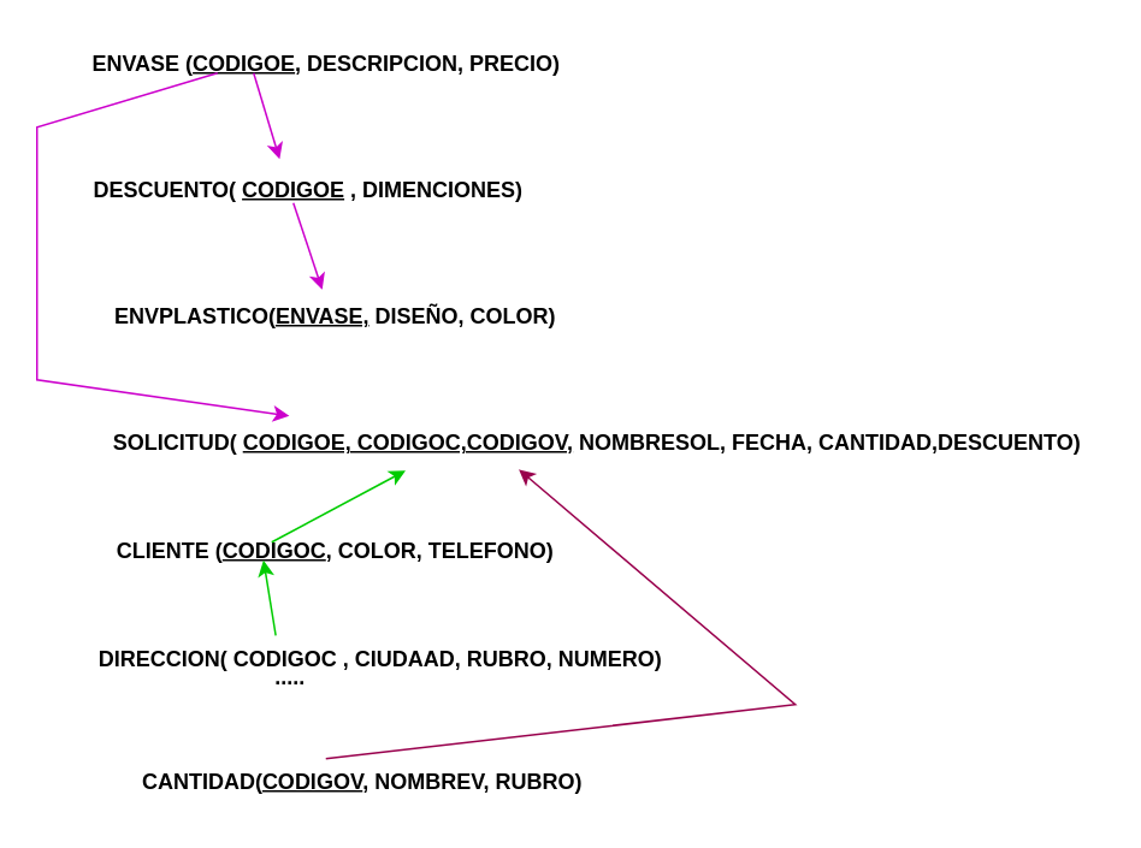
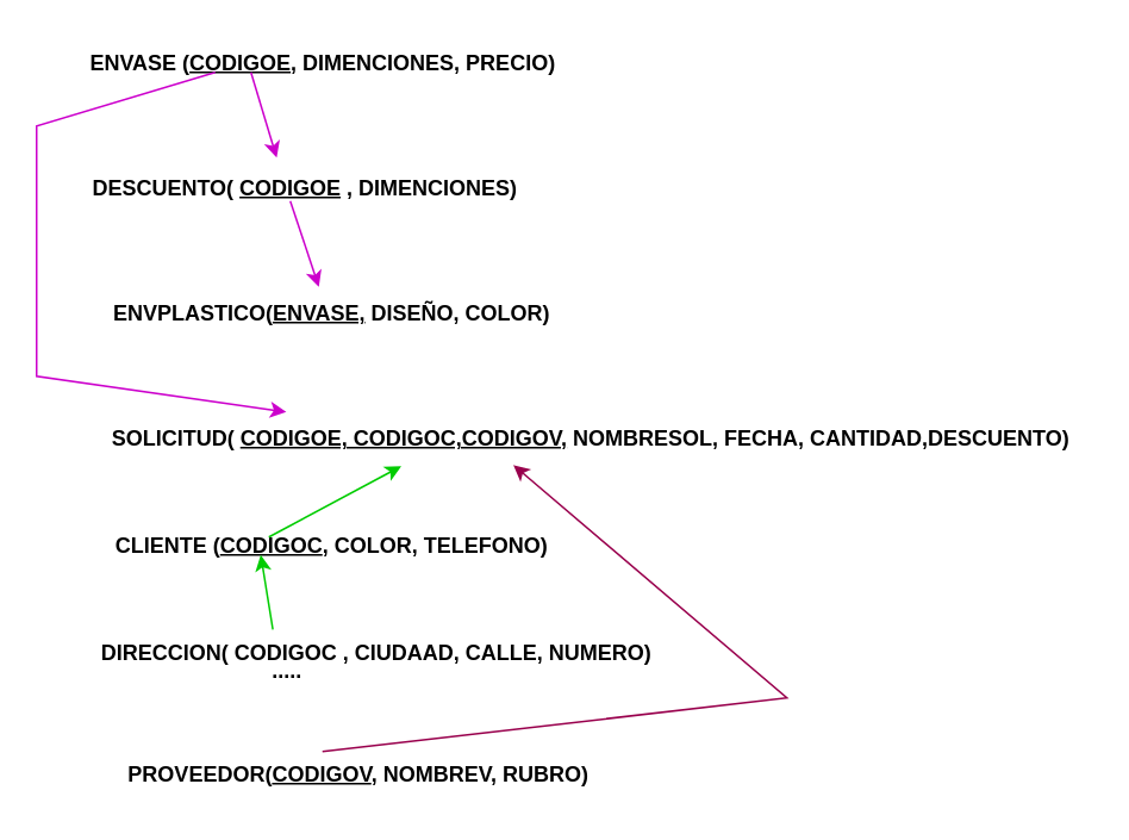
- <mxCell id="2" value="&lt;font style=&quot;vertical-align: inherit;&quot;&gt;&lt;font style=&quot;vertical-align: inherit;&quot;&gt;&lt;font style=&quot;vertical-align: inherit;&quot;&gt;&lt;font style=&quot;vertical-align: inherit;&quot;&gt;&lt;font style=&quot;vertical-align: inherit;&quot;&gt;&lt;font style=&quot;vertical-align: inherit;&quot;&gt;&lt;font style=&quot;vertical-align: inherit;&quot;&gt;&lt;font style=&quot;vertical-align: inherit;&quot;&gt;ENVASE (&lt;u&gt;CODIGOE&lt;/u&gt;, DESCRIPCION, PRECIO)&lt;/font&gt;&lt;/font&gt;&lt;/font&gt;&lt;/font&gt;&lt;/font&gt;&lt;/font&gt;&lt;/font&gt;&lt;/font&gt;" style="text;html=1;align=center;verticalAlign=middle;resizable=0;points=[];autosize=1;strokeColor=none;fillColor=none;fontStyle=1" vertex="1" parent="1"><mxGeometry x="40" y="20" width="280" height="30" as="geometry" /></mxCell>
+ <mxCell id="2" value="&lt;font style=&quot;vertical-align: inherit;&quot;&gt;&lt;font style=&quot;vertical-align: inherit;&quot;&gt;&lt;font style=&quot;vertical-align: inherit;&quot;&gt;&lt;font style=&quot;vertical-align: inherit;&quot;&gt;&lt;font style=&quot;vertical-align: inherit;&quot;&gt;&lt;font style=&quot;vertical-align: inherit;&quot;&gt;&lt;font style=&quot;vertical-align: inherit;&quot;&gt;&lt;font style=&quot;vertical-align: inherit;&quot;&gt;ENVASE (&lt;u&gt;CODIGOE&lt;/u&gt;, DIMENCIONES, PRECIO)&lt;/font&gt;&lt;/font&gt;&lt;/font&gt;&lt;/font&gt;&lt;/font&gt;&lt;/font&gt;&lt;/font&gt;&lt;/font&gt;" style="text;html=1;align=center;verticalAlign=middle;resizable=0;points=[];autosize=1;strokeColor=none;fillColor=none;fontStyle=1" vertex="1" parent="1"><mxGeometry x="40" y="20" width="280" height="30" as="geometry" /></mxCell>
- <mxCell id="6" value="&lt;font style=&quot;vertical-align: inherit;&quot;&gt;&lt;font style=&quot;vertical-align: inherit;&quot;&gt;&lt;font style=&quot;vertical-align: inherit;&quot;&gt;&lt;font style=&quot;vertical-align: inherit;&quot;&gt;&lt;font style=&quot;vertical-align: inherit;&quot;&gt;&lt;font style=&quot;vertical-align: inherit;&quot;&gt;&lt;font style=&quot;vertical-align: inherit;&quot;&gt;&lt;font style=&quot;vertical-align: inherit;&quot;&gt;DIRECCION( &lt;/font&gt;&lt;/font&gt;&lt;font style=&quot;vertical-align: inherit;&quot;&gt;&lt;font style=&quot;vertical-align: inherit;&quot;&gt;CODIGOC&lt;/font&gt;&lt;/font&gt;&lt;font style=&quot;vertical-align: inherit;&quot;&gt;&lt;font style=&quot;vertical-align: inherit;&quot;&gt; , CIUDAAD, RUBRO, NUMERO)&lt;/font&gt;&lt;/font&gt;&lt;/font&gt;&lt;/font&gt;&lt;/font&gt;&lt;/font&gt;&lt;/font&gt;&lt;/font&gt;" style="text;html=1;align=center;verticalAlign=middle;resizable=0;points=[];autosize=1;strokeColor=none;fillColor=none;fontStyle=1" vertex="1" parent="1"><mxGeometry x="45" y="350" width="330" height="30" as="geometry" /></mxCell>
+ <mxCell id="6" value="&lt;font style=&quot;vertical-align: inherit;&quot;&gt;&lt;font style=&quot;vertical-align: inherit;&quot;&gt;&lt;font style=&quot;vertical-align: inherit;&quot;&gt;&lt;font style=&quot;vertical-align: inherit;&quot;&gt;&lt;font style=&quot;vertical-align: inherit;&quot;&gt;&lt;font style=&quot;vertical-align: inherit;&quot;&gt;&lt;font style=&quot;vertical-align: inherit;&quot;&gt;&lt;font style=&quot;vertical-align: inherit;&quot;&gt;DIRECCION( &lt;/font&gt;&lt;/font&gt;&lt;font style=&quot;vertical-align: inherit;&quot;&gt;&lt;font style=&quot;vertical-align: inherit;&quot;&gt;CODIGOC&lt;/font&gt;&lt;/font&gt;&lt;font style=&quot;vertical-align: inherit;&quot;&gt;&lt;font style=&quot;vertical-align: inherit;&quot;&gt; , CIUDAAD, CALLE, NUMERO)&lt;/font&gt;&lt;/font&gt;&lt;/font&gt;&lt;/font&gt;&lt;/font&gt;&lt;/font&gt;&lt;/font&gt;&lt;/font&gt;" style="text;html=1;align=center;verticalAlign=middle;resizable=0;points=[];autosize=1;strokeColor=none;fillColor=none;fontStyle=1" vertex="1" parent="1"><mxGeometry x="45" y="350" width="330" height="30" as="geometry" /></mxCell>
- <mxCell id="8" value="&lt;font style=&quot;vertical-align: inherit;&quot;&gt;&lt;font style=&quot;vertical-align: inherit;&quot;&gt;&lt;font style=&quot;vertical-align: inherit;&quot;&gt;&lt;font style=&quot;vertical-align: inherit;&quot;&gt;CANTIDAD(&lt;u&gt;CODIGOV&lt;/u&gt;, NOMBREV, RUBRO)&lt;/font&gt;&lt;/font&gt;&lt;/font&gt;&lt;/font&gt;" style="text;html=1;align=center;verticalAlign=middle;resizable=0;points=[];autosize=1;strokeColor=none;fillColor=none;fontStyle=1" vertex="1" parent="1"><mxGeometry x="60" y="418" width="280" height="30" as="geometry" /></mxCell>
+ <mxCell id="8" value="&lt;font style=&quot;vertical-align: inherit;&quot;&gt;&lt;font style=&quot;vertical-align: inherit;&quot;&gt;&lt;font style=&quot;vertical-align: inherit;&quot;&gt;&lt;font style=&quot;vertical-align: inherit;&quot;&gt;PROVEEDOR(&lt;u&gt;CODIGOV&lt;/u&gt;, NOMBREV, RUBRO)&lt;/font&gt;&lt;/font&gt;&lt;/font&gt;&lt;/font&gt;" style="text;html=1;align=center;verticalAlign=middle;resizable=0;points=[];autosize=1;strokeColor=none;fillColor=none;fontStyle=1" vertex="1" parent="1"><mxGeometry x="60" y="418" width="280" height="30" as="geometry" /></mxCell>
